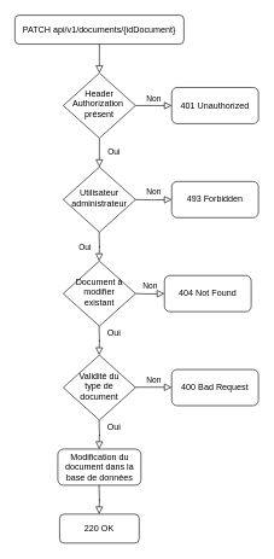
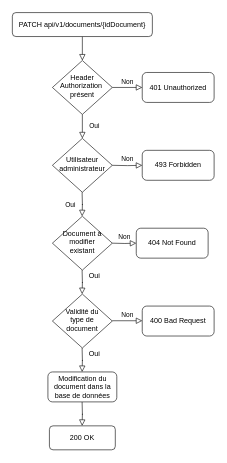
- <mxCell id="10" value="220 OK" style="rounded=1;whiteSpace=wrap;html=1;fontSize=12;glass=0;strokeWidth=1;shadow=0;" parent="1" vertex="1"><mxGeometry x="82.01" y="710" width="110" height="40" as="geometry" /></mxCell>
+ <mxCell id="10" value="200 OK" style="rounded=1;whiteSpace=wrap;html=1;fontSize=12;glass=0;strokeWidth=1;shadow=0;" parent="1" vertex="1"><mxGeometry x="82.01" y="710" width="110" height="40" as="geometry" /></mxCell>
